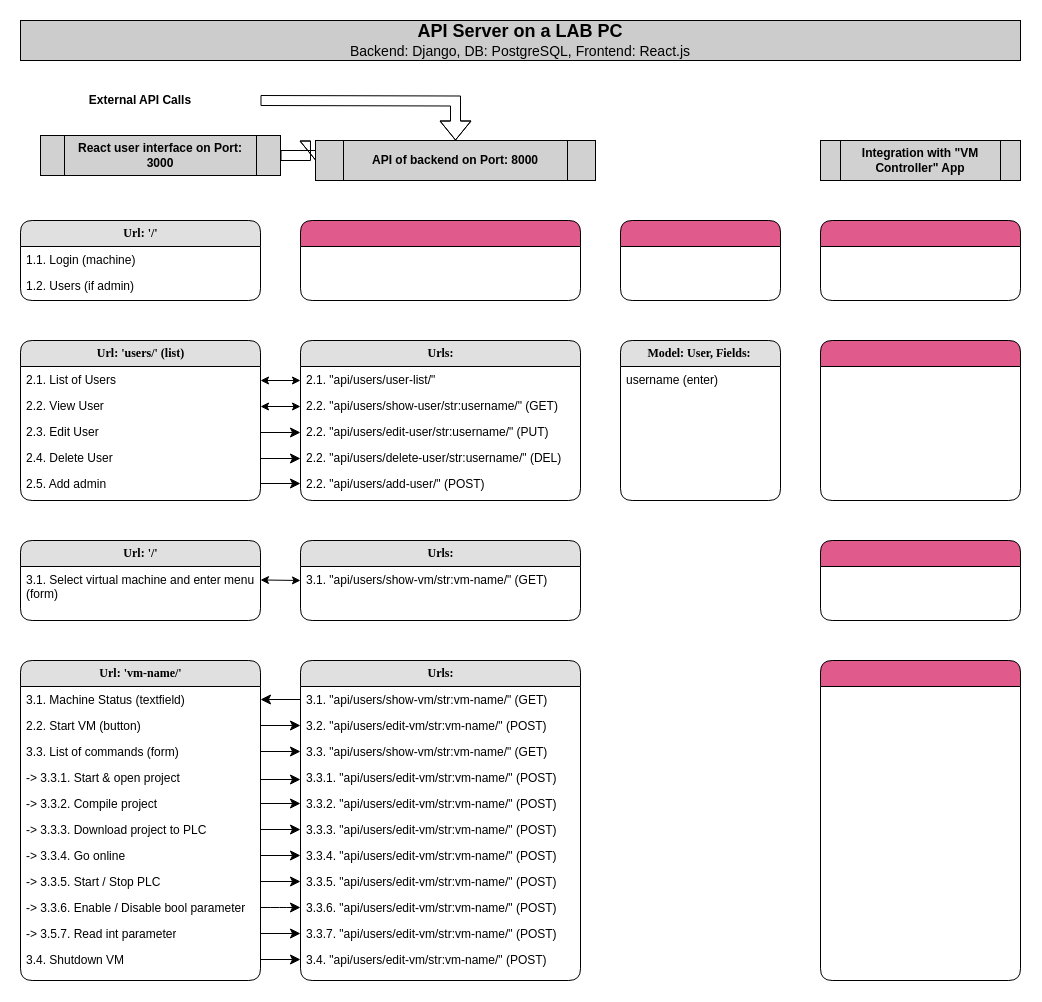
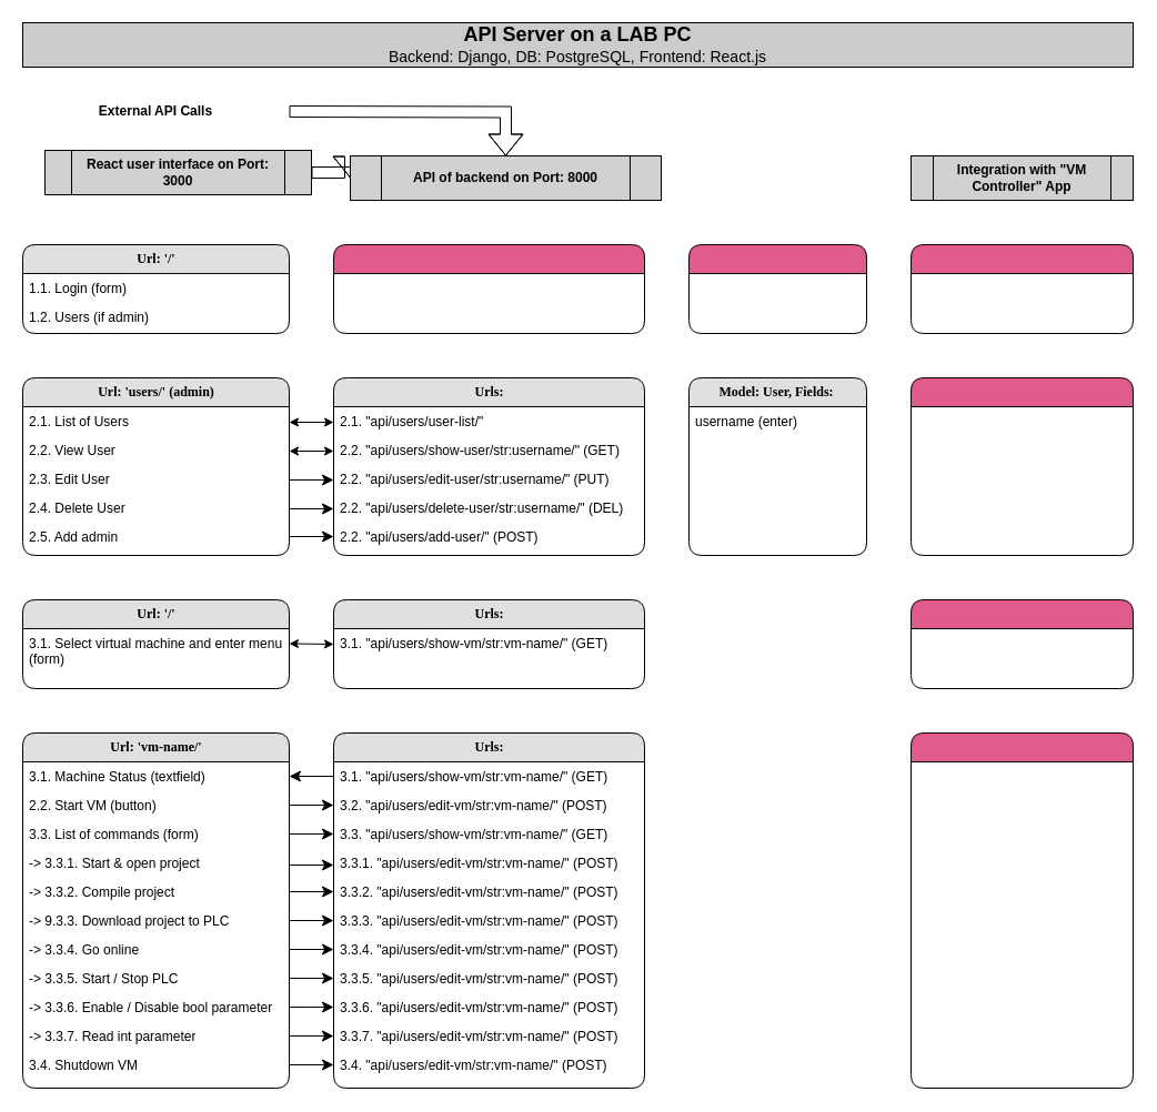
- <mxCell id="4" value="1.1. Login (machine)" style="text;html=1;strokeColor=none;fillColor=none;spacingLeft=4;spacingRight=4;whiteSpace=wrap;overflow=hidden;rotatable=0;points=[[0,0.5],[1,0.5]];portConstraint=eastwest;" vertex="1" parent="3"><mxGeometry y="26" width="240" height="26" as="geometry" /></mxCell>
+ <mxCell id="4" value="1.1. Login (form)" style="text;html=1;strokeColor=none;fillColor=none;spacingLeft=4;spacingRight=4;whiteSpace=wrap;overflow=hidden;rotatable=0;points=[[0,0.5],[1,0.5]];portConstraint=eastwest;" vertex="1" parent="3"><mxGeometry y="26" width="240" height="26" as="geometry" /></mxCell>
- <mxCell id="30" value="Url: 'users/' (list)" style="swimlane;html=1;fontStyle=1;childLayout=stackLayout;horizontal=1;startSize=26;fillColor=#e0e0e0;horizontalStack=0;resizeParent=1;resizeLast=0;collapsible=1;marginBottom=0;swimlaneFillColor=#ffffff;align=center;rounded=1;shadow=0;comic=0;labelBackgroundColor=none;strokeWidth=1;fontFamily=Verdana;fontSize=12" vertex="1" parent="1"><mxGeometry x="20" y="340" width="240" height="160" as="geometry" /></mxCell>
+ <mxCell id="30" value="Url: 'users/' (admin)" style="swimlane;html=1;fontStyle=1;childLayout=stackLayout;horizontal=1;startSize=26;fillColor=#e0e0e0;horizontalStack=0;resizeParent=1;resizeLast=0;collapsible=1;marginBottom=0;swimlaneFillColor=#ffffff;align=center;rounded=1;shadow=0;comic=0;labelBackgroundColor=none;strokeWidth=1;fontFamily=Verdana;fontSize=12" vertex="1" parent="1"><mxGeometry x="20" y="340" width="240" height="160" as="geometry" /></mxCell>
- <mxCell id="18" value="-&amp;gt; 3.3.3.&amp;nbsp;Download project to PLC" style="text;html=1;strokeColor=none;fillColor=none;spacingLeft=4;spacingRight=4;whiteSpace=wrap;overflow=hidden;rotatable=0;points=[[0,0.5],[1,0.5]];portConstraint=eastwest;" vertex="1" parent="12"><mxGeometry y="156" width="240" height="26" as="geometry" /></mxCell>
+ <mxCell id="18" value="-&amp;gt; 9.3.3.&amp;nbsp;Download project to PLC" style="text;html=1;strokeColor=none;fillColor=none;spacingLeft=4;spacingRight=4;whiteSpace=wrap;overflow=hidden;rotatable=0;points=[[0,0.5],[1,0.5]];portConstraint=eastwest;" vertex="1" parent="12"><mxGeometry y="156" width="240" height="26" as="geometry" /></mxCell>
- <mxCell id="22" value="-&amp;gt; 3.5.7.&amp;nbsp;Read int parameter" style="text;html=1;strokeColor=none;fillColor=none;spacingLeft=4;spacingRight=4;whiteSpace=wrap;overflow=hidden;rotatable=0;points=[[0,0.5],[1,0.5]];portConstraint=eastwest;" vertex="1" parent="12"><mxGeometry y="260" width="240" height="26" as="geometry" /></mxCell>
+ <mxCell id="22" value="-&amp;gt; 3.3.7.&amp;nbsp;Read int parameter" style="text;html=1;strokeColor=none;fillColor=none;spacingLeft=4;spacingRight=4;whiteSpace=wrap;overflow=hidden;rotatable=0;points=[[0,0.5],[1,0.5]];portConstraint=eastwest;" vertex="1" parent="12"><mxGeometry y="260" width="240" height="26" as="geometry" /></mxCell>
